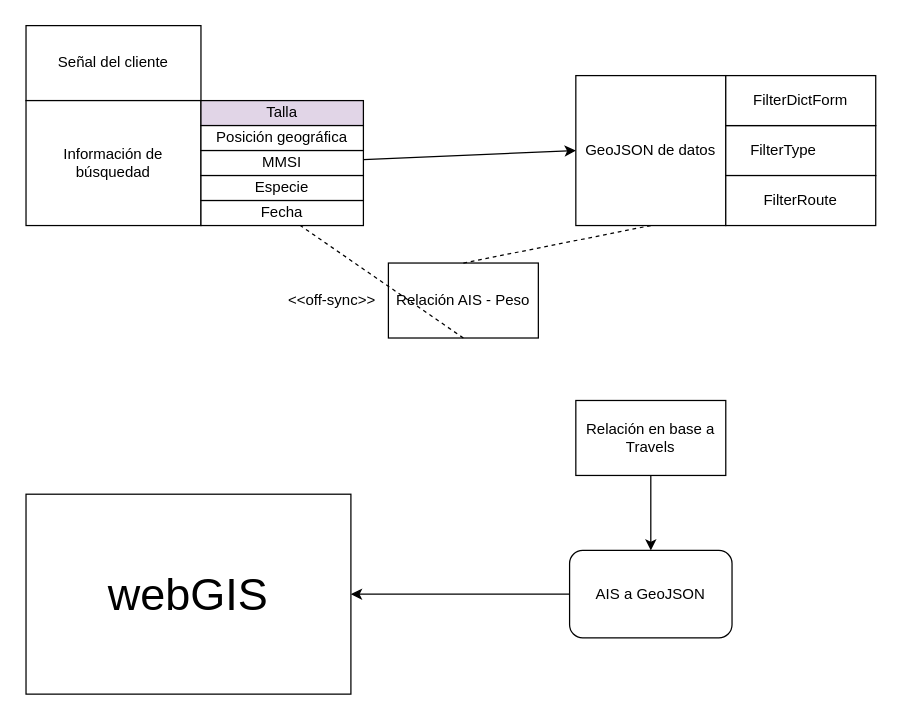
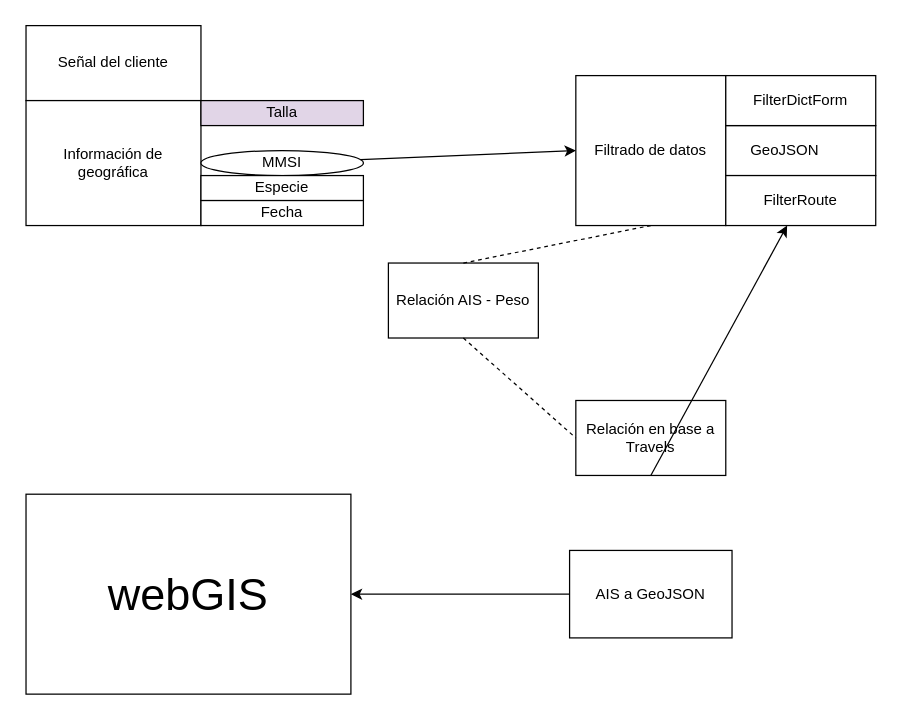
- <mxCell id="5" value="Posición geográfica" style="rounded=0;whiteSpace=wrap;html=1;" vertex="1" parent="1"><mxGeometry x="160" y="100" width="130" height="20" as="geometry" /></mxCell>
- <mxCell id="9" value="&lt;div&gt;GeoJSON de datos&lt;/div&gt;" style="rounded=0;whiteSpace=wrap;html=1;" vertex="1" parent="1"><mxGeometry x="460" y="60" width="120" height="120" as="geometry" /></mxCell>
+ <mxCell id="9" value="&lt;div&gt;Filtrado de datos&lt;/div&gt;" style="rounded=0;whiteSpace=wrap;html=1;" vertex="1" parent="1"><mxGeometry x="460" y="60" width="120" height="120" as="geometry" /></mxCell>
- <mxCell id="10" value="FilterType&lt;span style=&quot;white-space: pre;&quot;&gt;&#09;&lt;/span&gt;" style="rounded=0;whiteSpace=wrap;html=1;" vertex="1" parent="1"><mxGeometry x="580" y="100" width="120" height="40" as="geometry" /></mxCell>
+ <mxCell id="10" value="GeoJSON&lt;span style=&quot;white-space: pre;&quot;&gt;&#09;&lt;/span&gt;" style="rounded=0;whiteSpace=wrap;html=1;" vertex="1" parent="1"><mxGeometry x="580" y="100" width="120" height="40" as="geometry" /></mxCell>
- <mxCell id="3" value="Información de búsquedad" style="rounded=0;whiteSpace=wrap;html=1;" vertex="1" parent="1"><mxGeometry x="20" y="80" width="140" height="100" as="geometry" /></mxCell>
+ <mxCell id="3" value="Información de geográfica" style="rounded=0;whiteSpace=wrap;html=1;" vertex="1" parent="1"><mxGeometry x="20" y="80" width="140" height="100" as="geometry" /></mxCell>
- <mxCell id="6" value="MMSI" style="rounded=0;whiteSpace=wrap;html=1;" vertex="1" parent="1"><mxGeometry x="160" y="120" width="130" height="20" as="geometry" /></mxCell>
+ <mxCell id="6" value="MMSI" style="ellipse;whiteSpace=wrap;html=1;" vertex="1" parent="1"><mxGeometry x="160" y="120" width="130" height="20" as="geometry" /></mxCell>
- <mxCell id="17" value="" style="endArrow=none;dashed=1;html=1;rounded=0;exitX=0.5;exitY=1;exitDx=0;exitDy=0;" edge="1" parent="1" source="14" target="8"><mxGeometry width="50" height="50" relative="1" as="geometry"><mxPoint x="140" y="280" as="sourcePoint" /><mxPoint x="420" y="230" as="targetPoint" /></mxGeometry></mxCell>
+ <mxCell id="17" value="" style="endArrow=none;dashed=1;html=1;rounded=0;entryX=0;entryY=0.5;entryDx=0;entryDy=0;exitX=0.5;exitY=1;exitDx=0;exitDy=0;" edge="1" parent="1" source="14" target="16"><mxGeometry width="50" height="50" relative="1" as="geometry"><mxPoint x="140" y="280" as="sourcePoint" /><mxPoint x="420" y="230" as="targetPoint" /></mxGeometry></mxCell>
- <mxCell id="22" value="&amp;lt;&amp;lt;off-sync&amp;gt;&amp;gt;" style="text;html=1;strokeColor=none;fillColor=none;align=center;verticalAlign=middle;whiteSpace=wrap;rounded=0;" vertex="1" parent="1"><mxGeometry x="220" y="225" width="90" height="30" as="geometry" /></mxCell>
- <mxCell id="19" value="" style="endArrow=classic;html=1;rounded=0;entryX=0.5;entryY=0;entryDx=0;entryDy=0;exitX=0.5;exitY=1;exitDx=0;exitDy=0;" edge="1" parent="1" source="16" target="13"><mxGeometry width="50" height="50" relative="1" as="geometry"><mxPoint x="370" y="480" as="sourcePoint" /><mxPoint x="420" y="430" as="targetPoint" /></mxGeometry></mxCell>
+ <mxCell id="19" value="" style="endArrow=classic;html=1;rounded=0;exitX=0.5;exitY=1;exitDx=0;exitDy=0;" edge="1" parent="1" source="16" target="12"><mxGeometry width="50" height="50" relative="1" as="geometry"><mxPoint x="370" y="480" as="sourcePoint" /><mxPoint x="420" y="430" as="targetPoint" /></mxGeometry></mxCell>
- <mxCell id="13" value="AIS a GeoJSON" style="whiteSpace=wrap;html=1;rounded=1;" vertex="1" parent="1"><mxGeometry x="455" y="440" width="130" height="70" as="geometry" /></mxCell>
+ <mxCell id="13" value="AIS a GeoJSON" style="rounded=0;whiteSpace=wrap;html=1;" vertex="1" parent="1"><mxGeometry x="455" y="440" width="130" height="70" as="geometry" /></mxCell>
